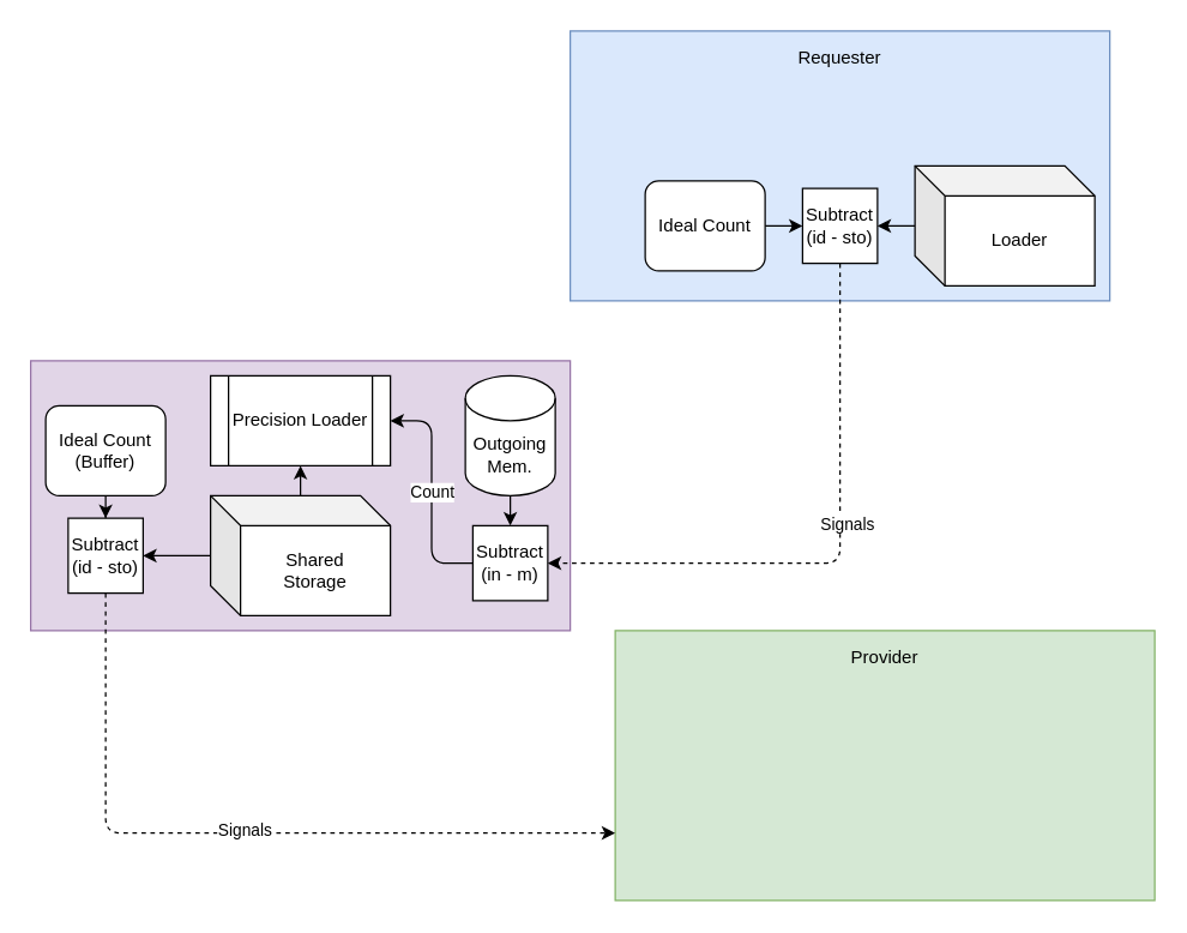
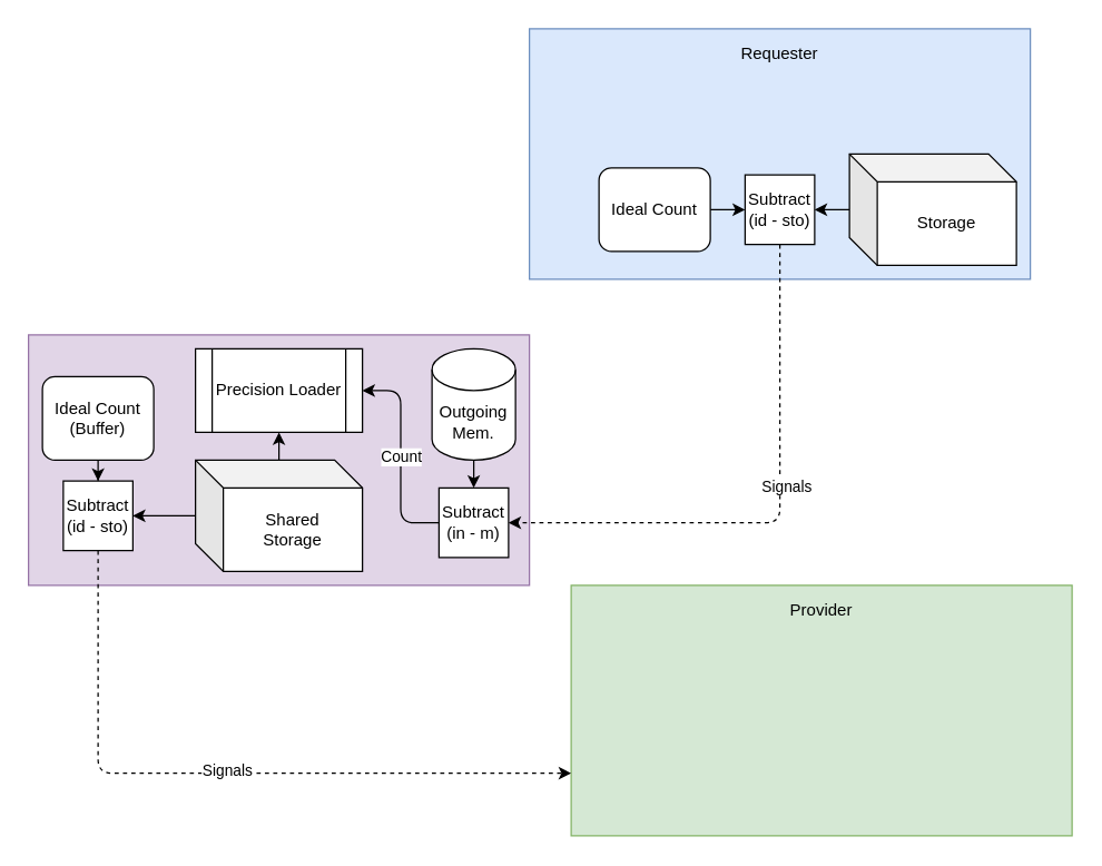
- <mxCell id="8" value="Loader" style="shape=cube;whiteSpace=wrap;html=1;boundedLbl=1;backgroundOutline=1;darkOpacity=0.05;darkOpacity2=0.1;" vertex="1" parent="1"><mxGeometry x="610" y="110" width="120" height="80" as="geometry" /></mxCell>
+ <mxCell id="8" value="Storage" style="shape=cube;whiteSpace=wrap;html=1;boundedLbl=1;backgroundOutline=1;darkOpacity=0.05;darkOpacity2=0.1;" vertex="1" parent="1"><mxGeometry x="610" y="110" width="120" height="80" as="geometry" /></mxCell>
